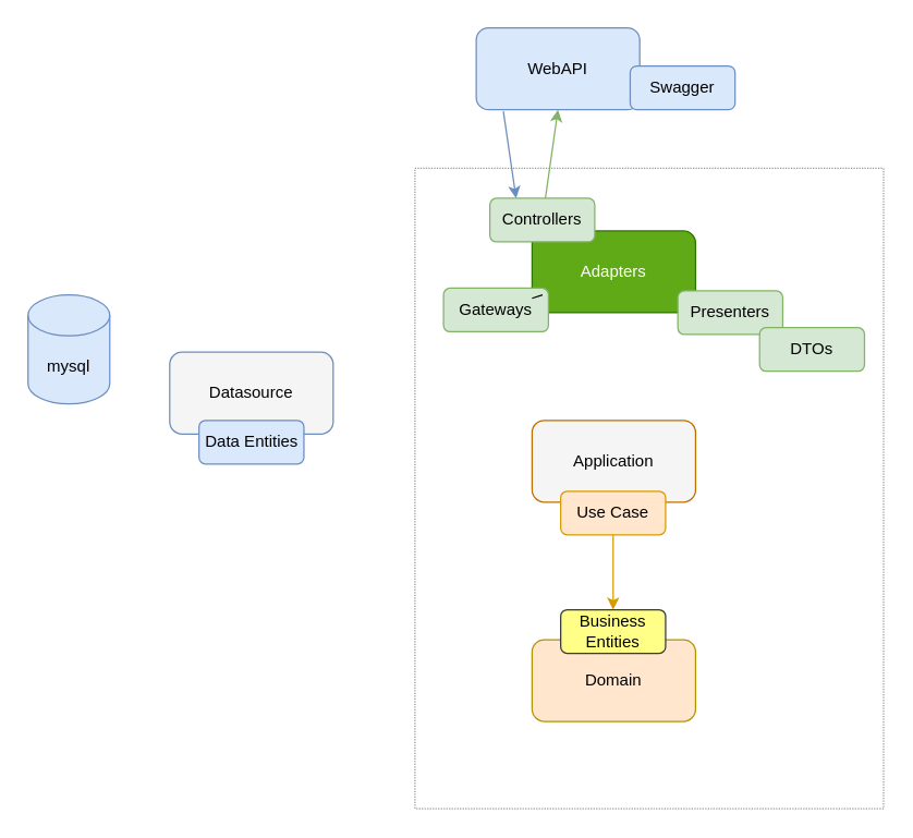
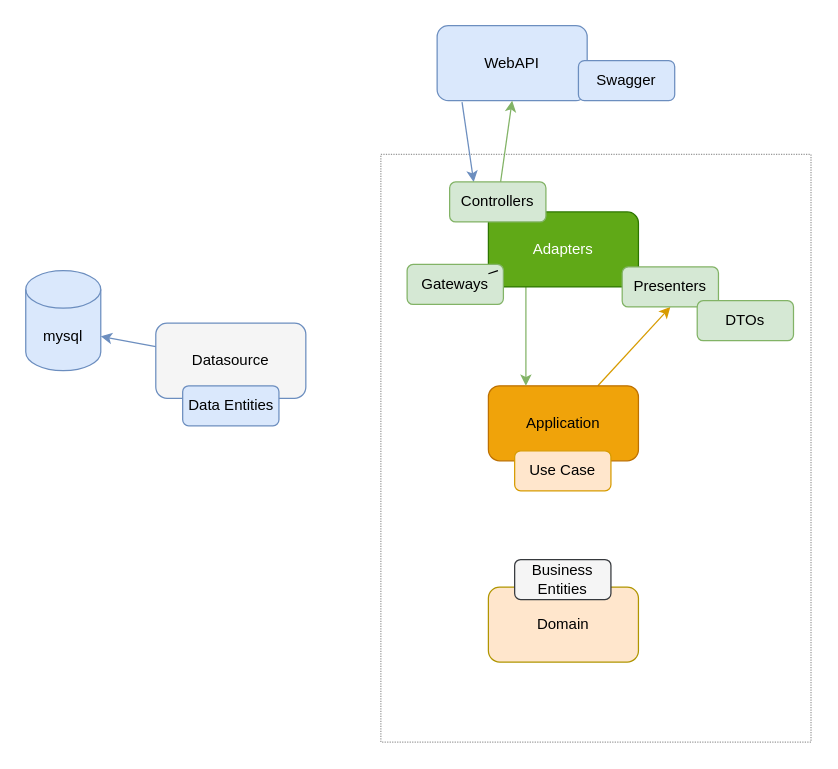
+ <mxCell id="11" style="edgeStyle=none;html=1;entryX=0.25;entryY=0;entryDx=0;entryDy=0;exitX=0.25;exitY=1;exitDx=0;exitDy=0;fillColor=#d5e8d4;strokeColor=#82b366;" edge="1" parent="1" source="12" target="6"><mxGeometry relative="1" as="geometry" /></mxCell>
+ <mxCell id="10" style="edgeStyle=none;html=1;entryX=1;entryY=0;entryDx=0;entryDy=52.5;entryPerimeter=0;fillColor=#dae8fc;strokeColor=#6c8ebf;" edge="1" parent="1" source="9" target="8"><mxGeometry relative="1" as="geometry" /></mxCell>
+ <mxCell id="5" style="edgeStyle=none;html=1;entryX=0.5;entryY=1;entryDx=0;entryDy=0;fillColor=#ffe6cc;strokeColor=#d79b00;" edge="1" parent="1" source="6" target="20"><mxGeometry relative="1" as="geometry" /></mxCell>
- <mxCell id="6" value="Application" style="rounded=1;whiteSpace=wrap;html=1;fillColor=#f5f5f5;fontColor=#000000;strokeColor=#BD7000;" vertex="1" parent="1"><mxGeometry x="390" y="308" width="120" height="60" as="geometry" /></mxCell>
+ <mxCell id="6" value="Application" style="rounded=1;whiteSpace=wrap;html=1;fillColor=#f0a30a;fontColor=#000000;strokeColor=#BD7000;" vertex="1" parent="1"><mxGeometry x="390" y="308" width="120" height="60" as="geometry" /></mxCell>
- <mxCell id="16" style="edgeStyle=none;html=1;fillColor=#ffe6cc;strokeColor=#d79b00;" edge="1" parent="1" source="17" target="18"><mxGeometry relative="1" as="geometry" /></mxCell>
- <mxCell id="18" value="Business Entities" style="rounded=1;whiteSpace=wrap;html=1;fillColor=#ffff88;strokeColor=#36393d;" vertex="1" parent="1"><mxGeometry x="411" y="447" width="77" height="32" as="geometry" /></mxCell>
+ <mxCell id="18" value="Business Entities" style="rounded=1;whiteSpace=wrap;html=1;fillColor=#f5f5f5;strokeColor=#36393d;" vertex="1" parent="1"><mxGeometry x="411" y="447" width="77" height="32" as="geometry" /></mxCell>
